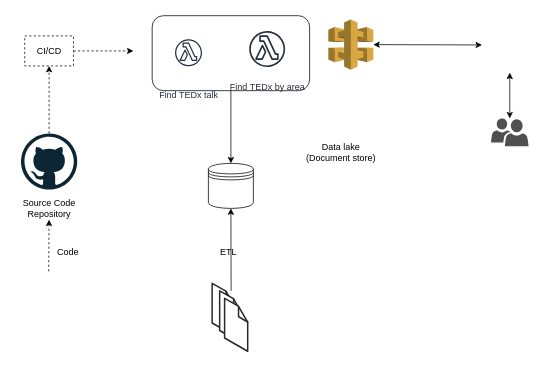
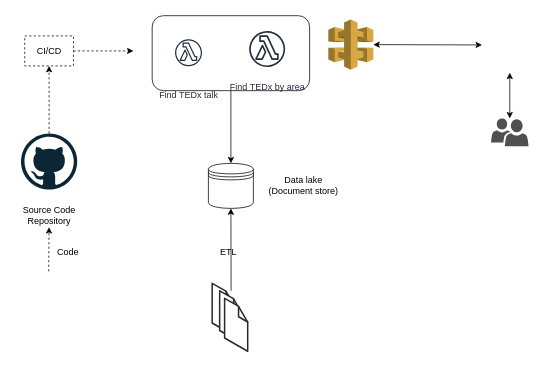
- <mxCell id="9" value="Data lake&lt;br&gt;(Document store)" style="text;html=1;align=center;verticalAlign=middle;resizable=0;points=[];autosize=1;" vertex="1" parent="1"><mxGeometry x="399.3" y="187" width="110" height="30" as="geometry" /></mxCell>
+ <mxCell id="9" value="Data lake&lt;br&gt;(Document store)" style="text;html=1;align=center;verticalAlign=middle;resizable=0;points=[];autosize=1;" vertex="1" parent="1"><mxGeometry x="349.3" y="232" width="110" height="30" as="geometry" /></mxCell>
- <mxCell id="17" value="Source Code&lt;br&gt;Repository" style="text;html=1;align=center;verticalAlign=middle;resizable=0;points=[];autosize=1;" vertex="1" parent="1"><mxGeometry x="20" y="262" width="90" height="30" as="geometry" /></mxCell>
+ <mxCell id="17" value="Source Code&lt;br&gt;Repository" style="text;html=1;align=center;verticalAlign=middle;resizable=0;points=[];autosize=1;" vertex="1" parent="1"><mxGeometry x="20" y="272" width="90" height="30" as="geometry" /></mxCell>
